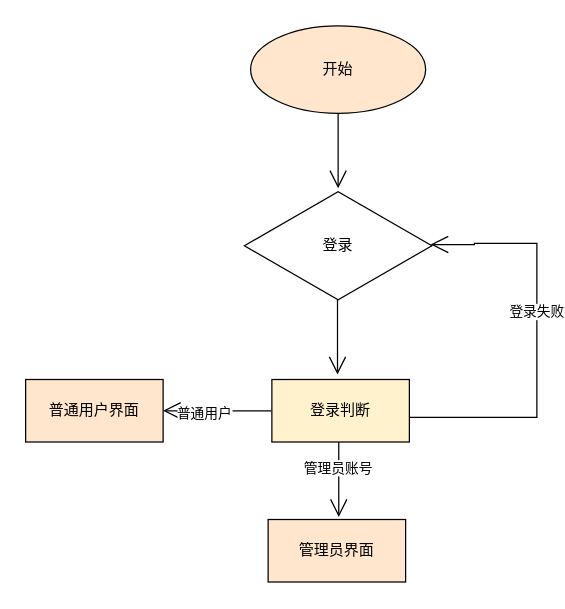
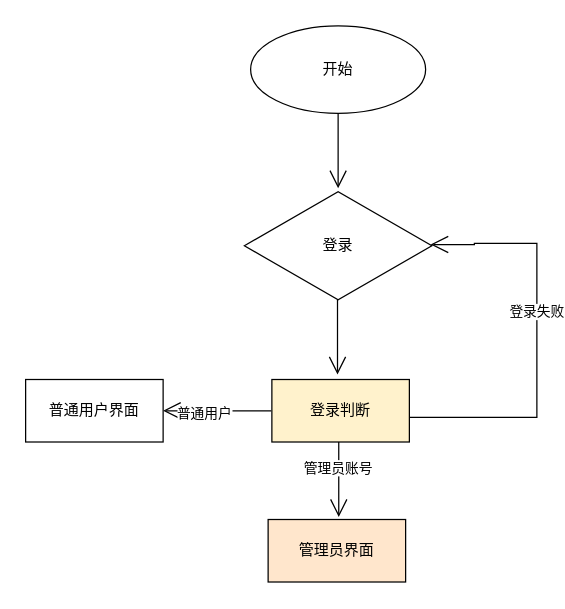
- <mxCell id="2" value="开始" style="ellipse;whiteSpace=wrap;html=1;fillColor=#ffe6cc;" vertex="1" parent="1"><mxGeometry x="200" y="20" width="140" height="70" as="geometry" /></mxCell>
+ <mxCell id="2" value="开始" style="ellipse;whiteSpace=wrap;html=1;" vertex="1" parent="1"><mxGeometry x="200" y="20" width="140" height="70" as="geometry" /></mxCell>
- <mxCell id="14" value="普通用户界面" style="html=1;whiteSpace=wrap;fillColor=#ffe6cc;" vertex="1" parent="1"><mxGeometry x="20" y="303" width="110" height="50" as="geometry" /></mxCell>
+ <mxCell id="14" value="普通用户界面" style="html=1;whiteSpace=wrap;" vertex="1" parent="1"><mxGeometry x="20" y="303" width="110" height="50" as="geometry" /></mxCell>
